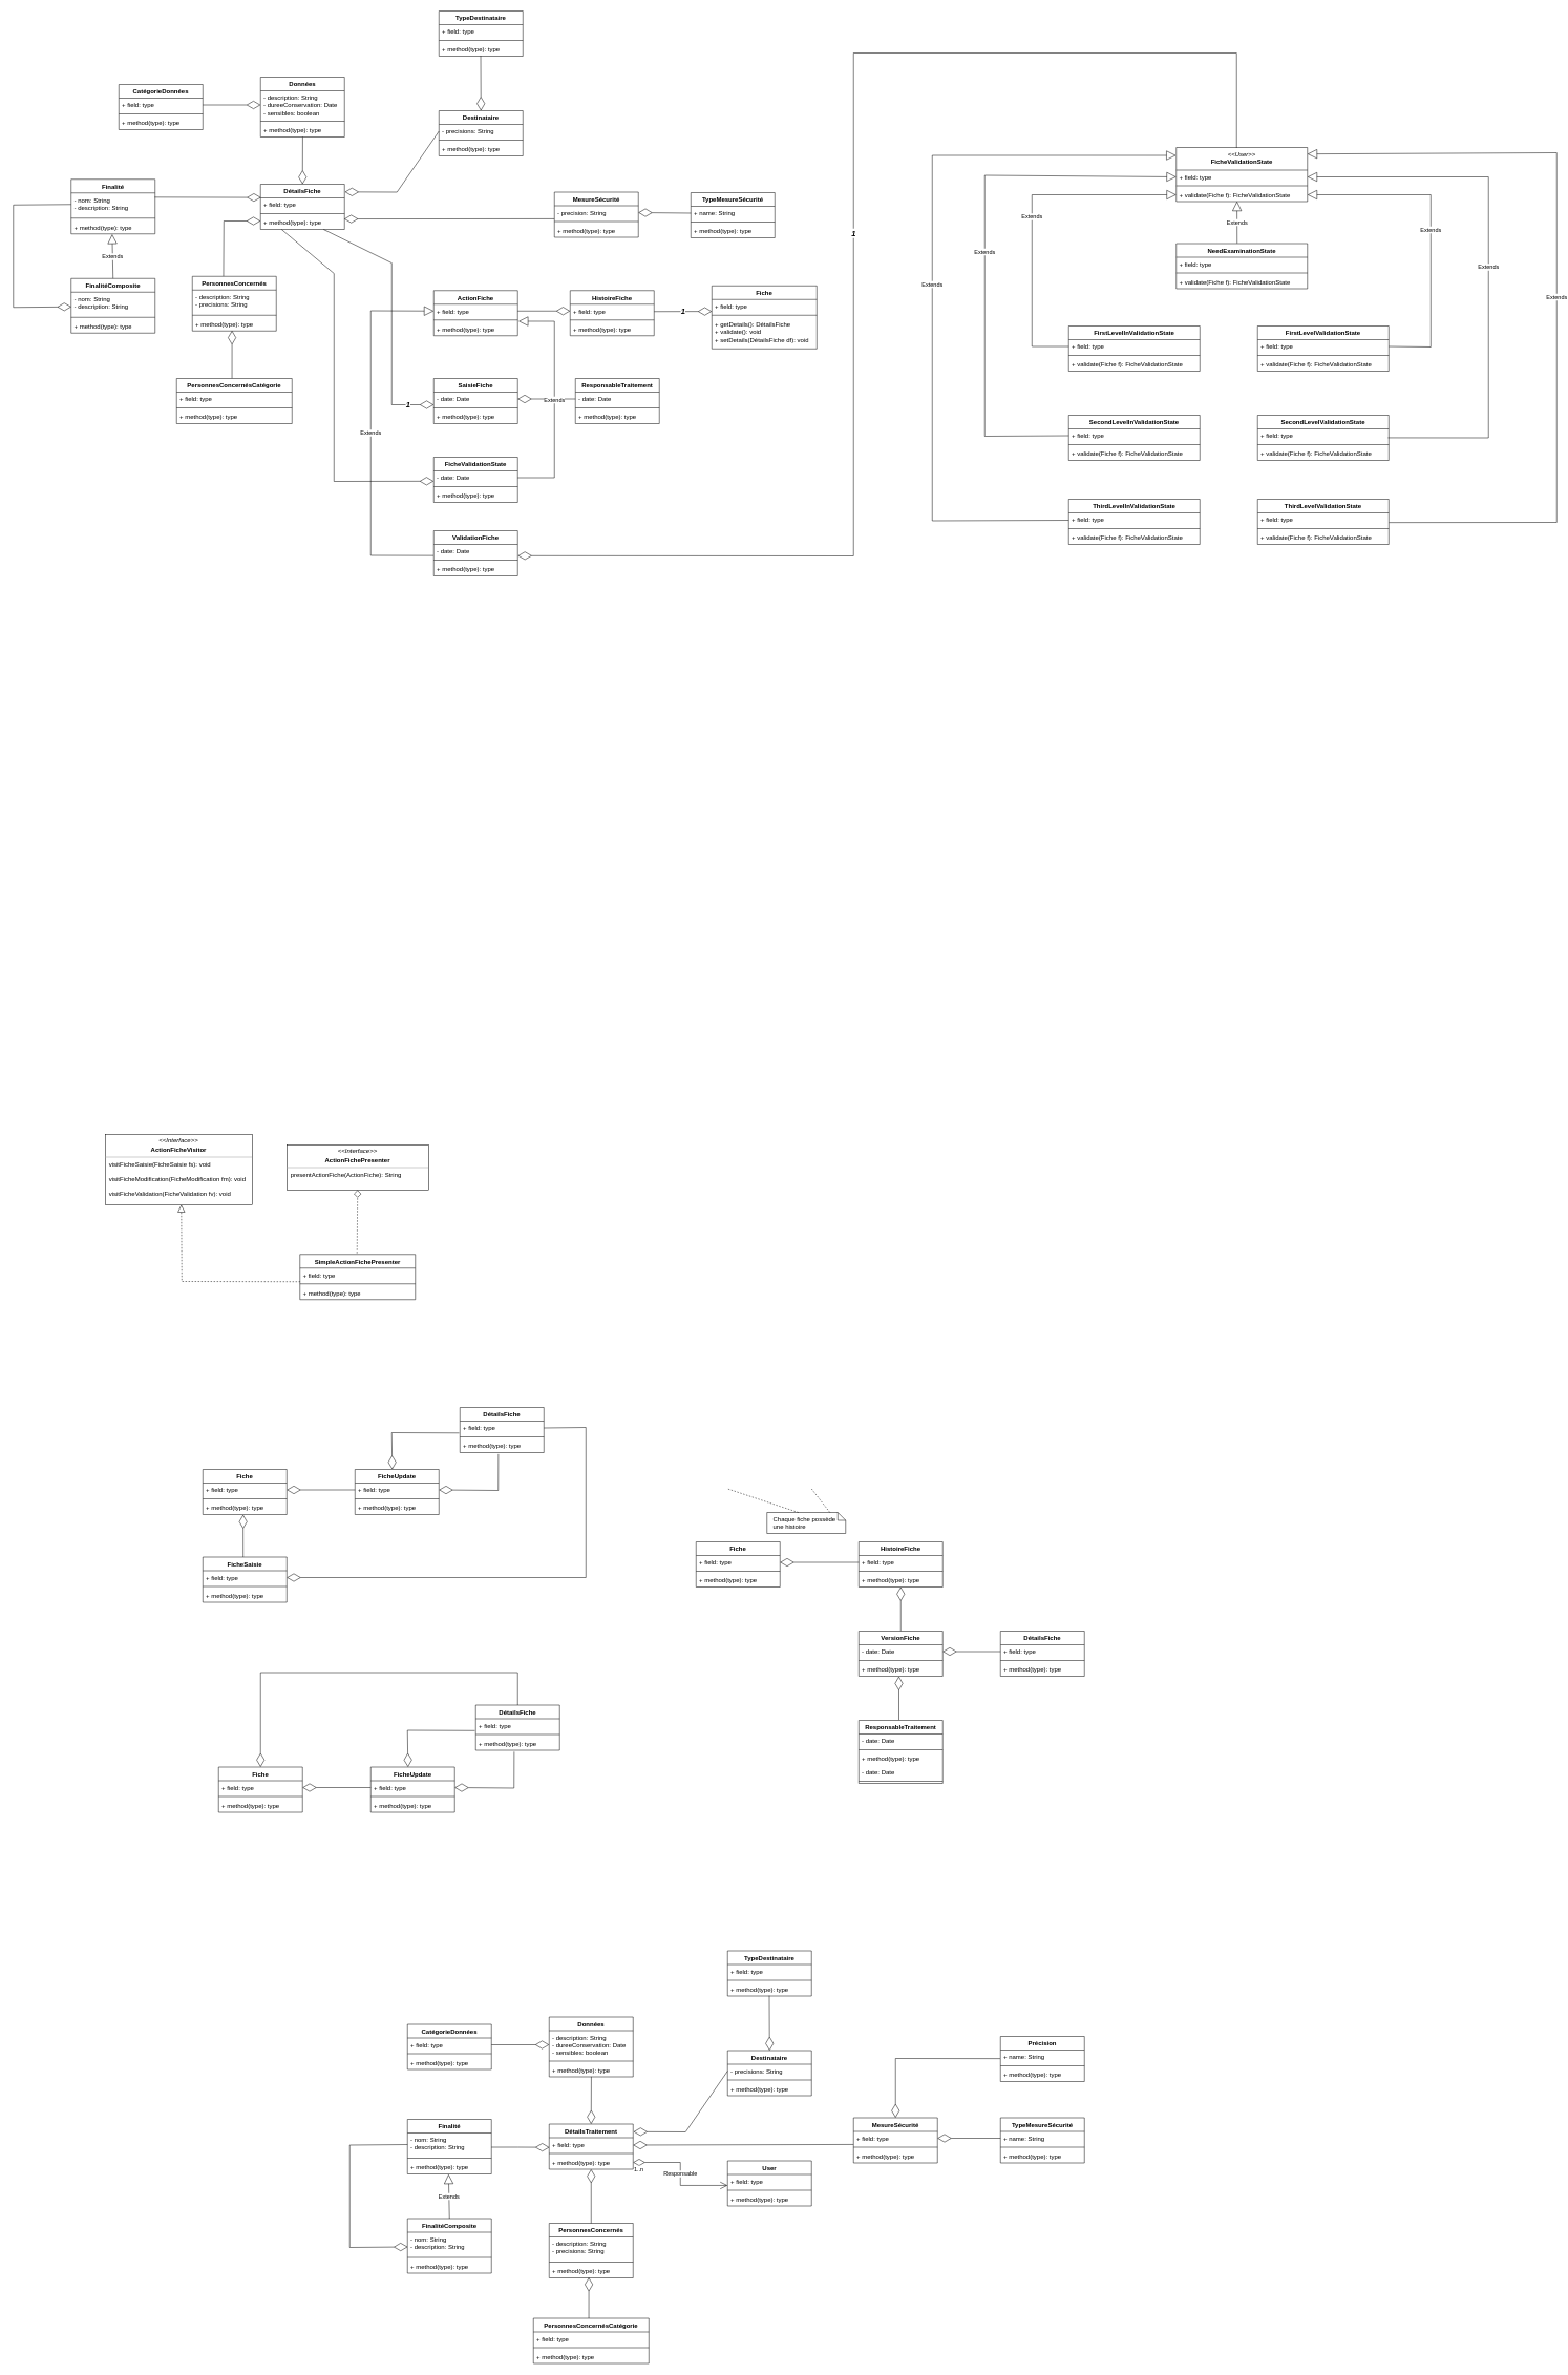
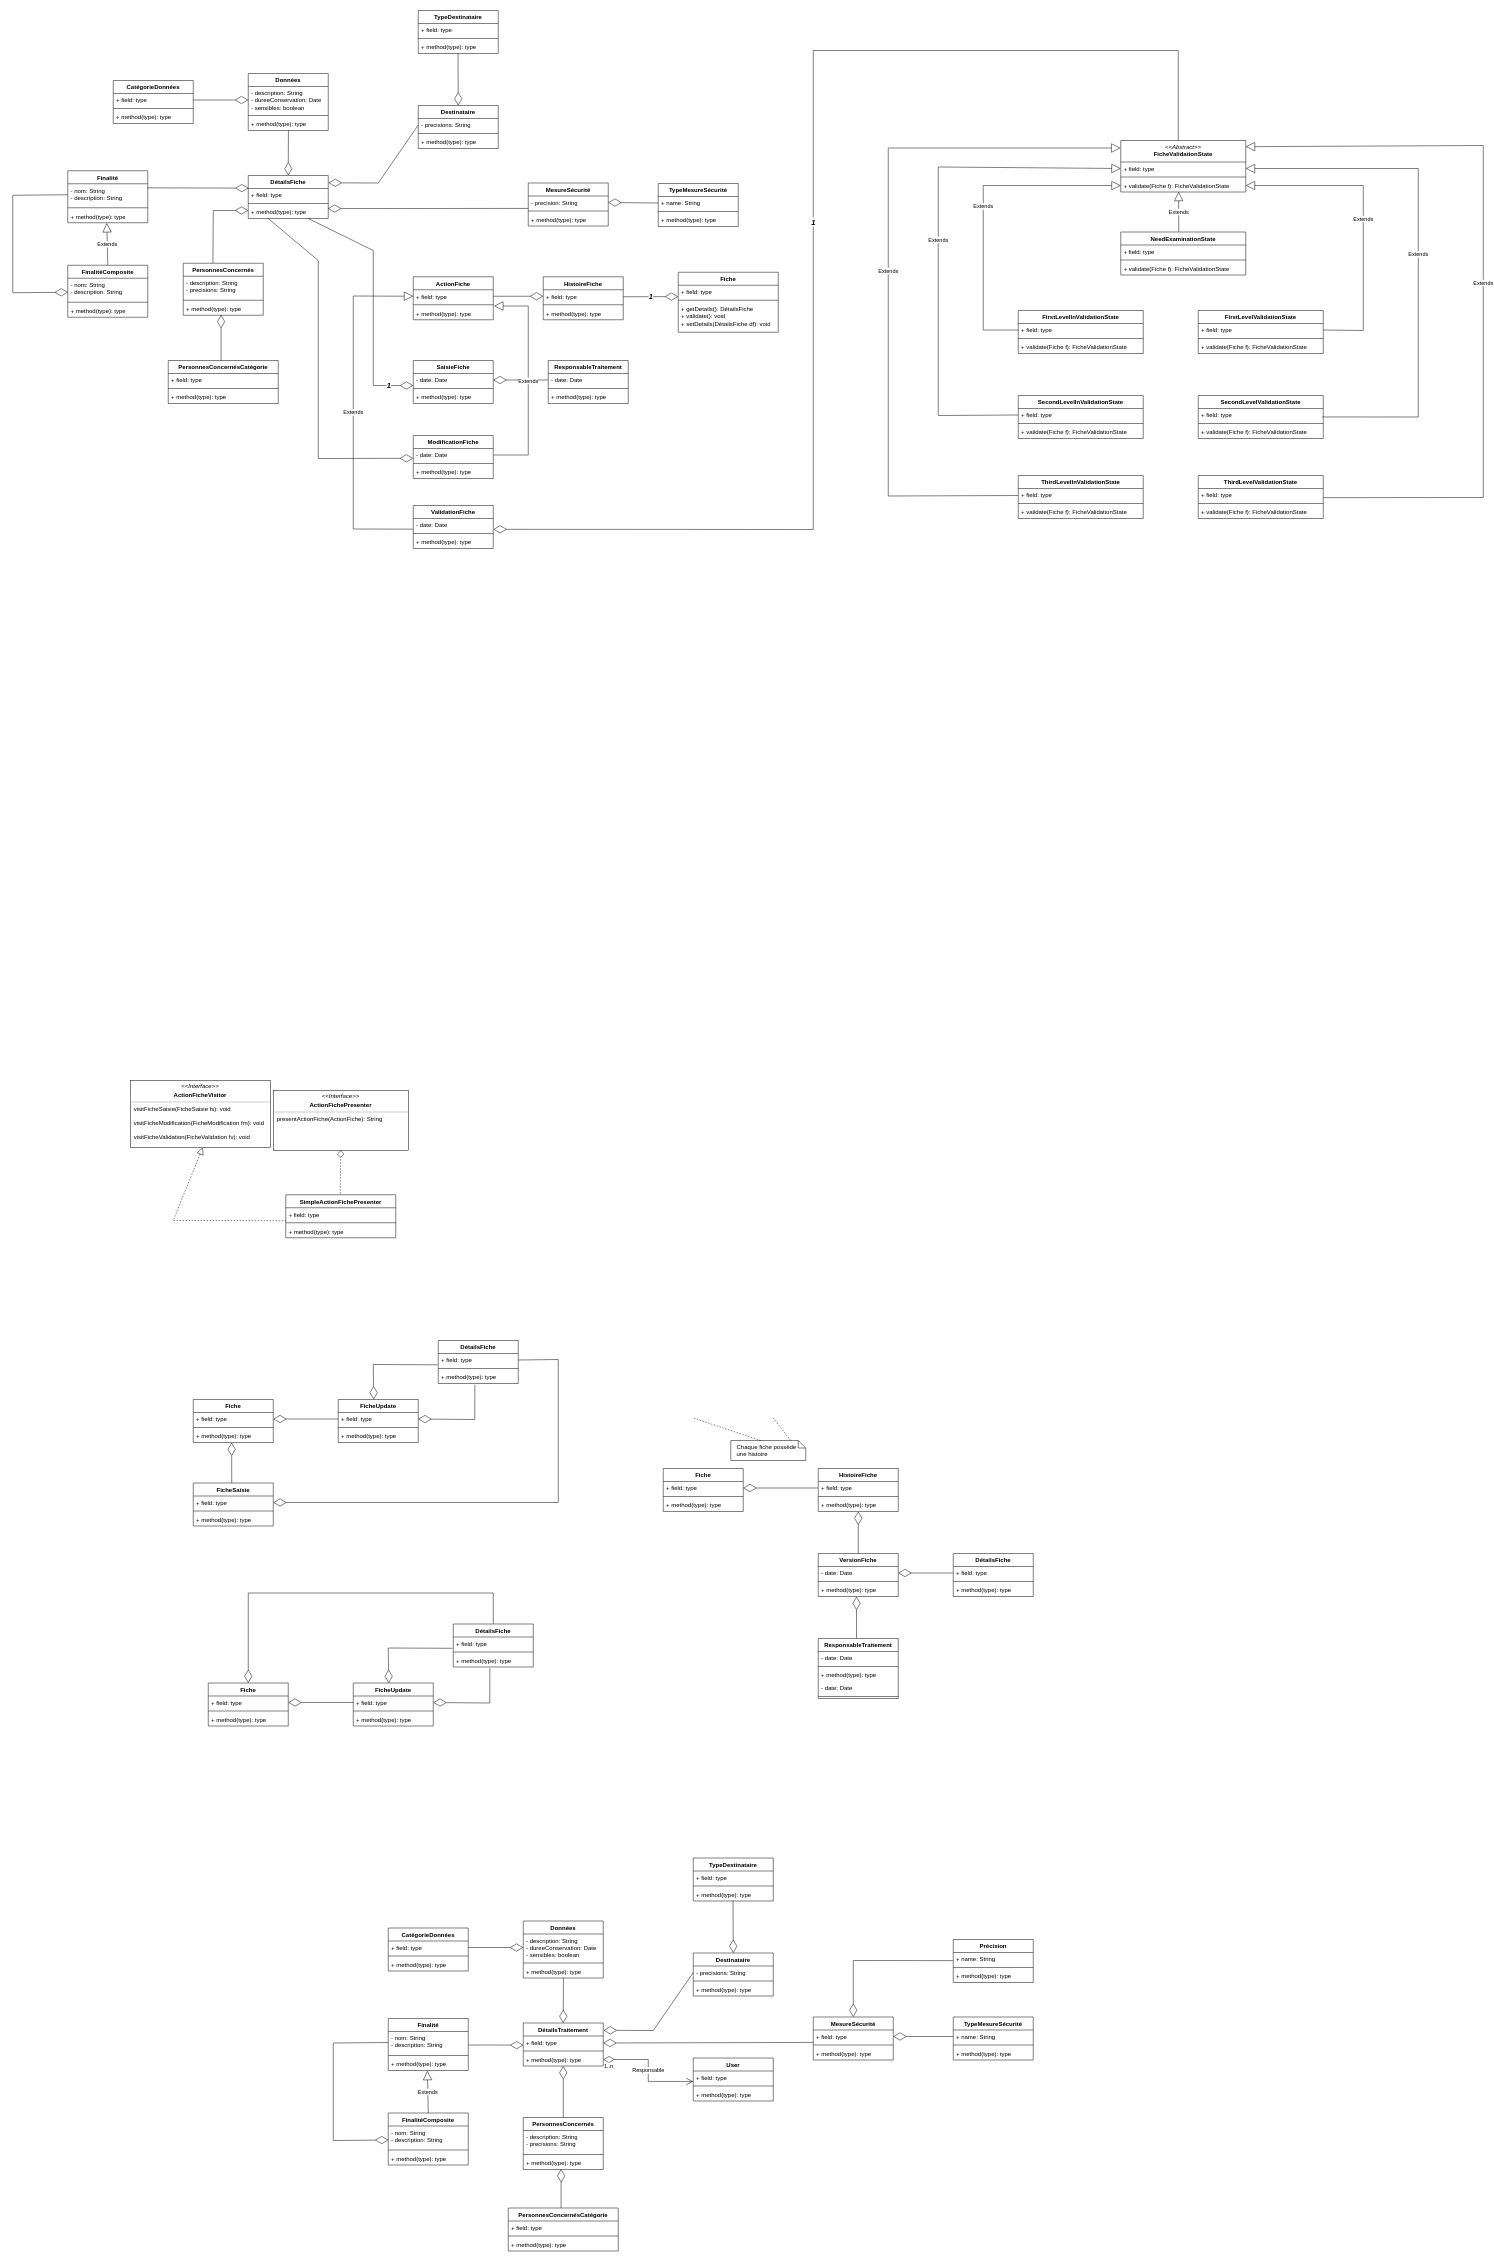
- <mxCell id="205" value="&lt;div&gt;&lt;i style=&quot;font-weight: normal;&quot;&gt;&amp;lt;&amp;lt;User&amp;gt;&amp;gt;&lt;/i&gt;&lt;/div&gt;&lt;div&gt;FicheValidationState&lt;/div&gt;" style="swimlane;fontStyle=1;align=center;verticalAlign=top;childLayout=stackLayout;horizontal=1;startSize=43;horizontalStack=0;resizeParent=1;resizeParentMax=0;resizeLast=0;collapsible=1;marginBottom=0;whiteSpace=wrap;html=1;" parent="1" vertex="1"><mxGeometry x="2236" y="280" width="250" height="103" as="geometry" /></mxCell>
+ <mxCell id="205" value="&lt;div&gt;&lt;i style=&quot;font-weight: normal;&quot;&gt;&amp;lt;&amp;lt;Abstract&amp;gt;&amp;gt;&lt;/i&gt;&lt;/div&gt;&lt;div&gt;FicheValidationState&lt;/div&gt;" style="swimlane;fontStyle=1;align=center;verticalAlign=top;childLayout=stackLayout;horizontal=1;startSize=43;horizontalStack=0;resizeParent=1;resizeParentMax=0;resizeLast=0;collapsible=1;marginBottom=0;whiteSpace=wrap;html=1;" parent="1" vertex="1"><mxGeometry x="2236" y="280" width="250" height="103" as="geometry" /></mxCell>
- <mxCell id="254" value="FicheValidationState" style="swimlane;fontStyle=1;align=center;verticalAlign=top;childLayout=stackLayout;horizontal=1;startSize=26;horizontalStack=0;resizeParent=1;resizeParentMax=0;resizeLast=0;collapsible=1;marginBottom=0;whiteSpace=wrap;html=1;" vertex="1" parent="1"><mxGeometry x="821" y="870" width="160" height="86" as="geometry" /></mxCell>
+ <mxCell id="254" value="ModificationFiche" style="swimlane;fontStyle=1;align=center;verticalAlign=top;childLayout=stackLayout;horizontal=1;startSize=26;horizontalStack=0;resizeParent=1;resizeParentMax=0;resizeLast=0;collapsible=1;marginBottom=0;whiteSpace=wrap;html=1;" vertex="1" parent="1"><mxGeometry x="821" y="870" width="160" height="86" as="geometry" /></mxCell>
- <mxCell id="265" value="&lt;p style=&quot;margin:0px;margin-top:4px;text-align:center;&quot;&gt;&lt;i&gt;&amp;lt;&amp;lt;Interface&amp;gt;&amp;gt;&lt;/i&gt;&lt;/p&gt;&lt;p style=&quot;margin:0px;margin-top:4px;text-align:center;&quot;&gt;&lt;b&gt;ActionFichePresenter&lt;/b&gt;&lt;br&gt;&lt;/p&gt;&lt;hr size=&quot;1&quot;&gt;&lt;p style=&quot;margin:0px;margin-left:4px;&quot;&gt;&amp;nbsp;presentActionFiche(ActionFiche): String&lt;br&gt;&lt;/p&gt;" style="verticalAlign=top;align=left;overflow=fill;html=1;whiteSpace=wrap;" vertex="1" parent="1"><mxGeometry x="541" y="2180" width="270" height="86" as="geometry" /></mxCell>
+ <mxCell id="265" value="&lt;p style=&quot;margin:0px;margin-top:4px;text-align:center;&quot;&gt;&lt;i&gt;&amp;lt;&amp;lt;Interface&amp;gt;&amp;gt;&lt;/i&gt;&lt;/p&gt;&lt;p style=&quot;margin:0px;margin-top:4px;text-align:center;&quot;&gt;&lt;b&gt;ActionFichePresenter&lt;/b&gt;&lt;br&gt;&lt;/p&gt;&lt;hr size=&quot;1&quot;&gt;&lt;p style=&quot;margin:0px;margin-left:4px;&quot;&gt;&amp;nbsp;presentActionFiche(ActionFiche): String&lt;br&gt;&lt;/p&gt;" style="verticalAlign=top;align=left;overflow=fill;html=1;whiteSpace=wrap;" vertex="1" parent="1"><mxGeometry x="541" y="2180" width="270" height="120" as="geometry" /></mxCell>
- <mxCell id="272" value="&lt;p style=&quot;margin:0px;margin-top:4px;text-align:center;&quot;&gt;&lt;i&gt;&amp;lt;&amp;lt;Interface&amp;gt;&amp;gt;&lt;/i&gt;&lt;/p&gt;&lt;p style=&quot;margin:0px;margin-top:4px;text-align:center;&quot;&gt;&lt;b&gt;ActionFicheVisitor&lt;/b&gt;&lt;br&gt;&lt;/p&gt;&lt;hr size=&quot;1&quot;&gt;&lt;p style=&quot;margin:0px;margin-left:4px;&quot;&gt;&amp;nbsp;visitFicheSaisie(FicheSaisie fs): void&lt;/p&gt;&lt;p style=&quot;margin:0px;margin-left:4px;&quot;&gt;&lt;br&gt;&lt;/p&gt;&lt;p style=&quot;margin:0px;margin-left:4px;&quot;&gt;&amp;nbsp;visitFicheModification(FicheModification fm): void&lt;/p&gt;&lt;p style=&quot;margin:0px;margin-left:4px;&quot;&gt;&lt;br&gt;&lt;/p&gt;&lt;p style=&quot;margin:0px;margin-left:4px;&quot;&gt;&amp;nbsp;visitFicheValidation(FicheValidation fv): void&lt;/p&gt;&lt;p style=&quot;margin:0px;margin-left:4px;&quot;&gt;&lt;/p&gt;&lt;p style=&quot;margin:0px;margin-left:4px;&quot;&gt;&lt;/p&gt;" style="verticalAlign=top;align=left;overflow=fill;html=1;whiteSpace=wrap;" vertex="1" parent="1"><mxGeometry x="195" y="2160" width="280" height="134" as="geometry" /></mxCell>
+ <mxCell id="272" value="&lt;p style=&quot;margin:0px;margin-top:4px;text-align:center;&quot;&gt;&lt;i&gt;&amp;lt;&amp;lt;Interface&amp;gt;&amp;gt;&lt;/i&gt;&lt;/p&gt;&lt;p style=&quot;margin:0px;margin-top:4px;text-align:center;&quot;&gt;&lt;b&gt;ActionFicheVisitor&lt;/b&gt;&lt;br&gt;&lt;/p&gt;&lt;hr size=&quot;1&quot;&gt;&lt;p style=&quot;margin:0px;margin-left:4px;&quot;&gt;&amp;nbsp;visitFicheSaisie(FicheSaisie fs): void&lt;/p&gt;&lt;p style=&quot;margin:0px;margin-left:4px;&quot;&gt;&lt;br&gt;&lt;/p&gt;&lt;p style=&quot;margin:0px;margin-left:4px;&quot;&gt;&amp;nbsp;visitFicheModification(FicheModification fm): void&lt;/p&gt;&lt;p style=&quot;margin:0px;margin-left:4px;&quot;&gt;&lt;br&gt;&lt;/p&gt;&lt;p style=&quot;margin:0px;margin-left:4px;&quot;&gt;&amp;nbsp;visitFicheValidation(FicheValidation fv): void&lt;/p&gt;&lt;p style=&quot;margin:0px;margin-left:4px;&quot;&gt;&lt;/p&gt;&lt;p style=&quot;margin:0px;margin-left:4px;&quot;&gt;&lt;/p&gt;" style="verticalAlign=top;align=left;overflow=fill;html=1;whiteSpace=wrap;" vertex="1" parent="1"><mxGeometry x="255" y="2160" width="280" height="134" as="geometry" /></mxCell>
